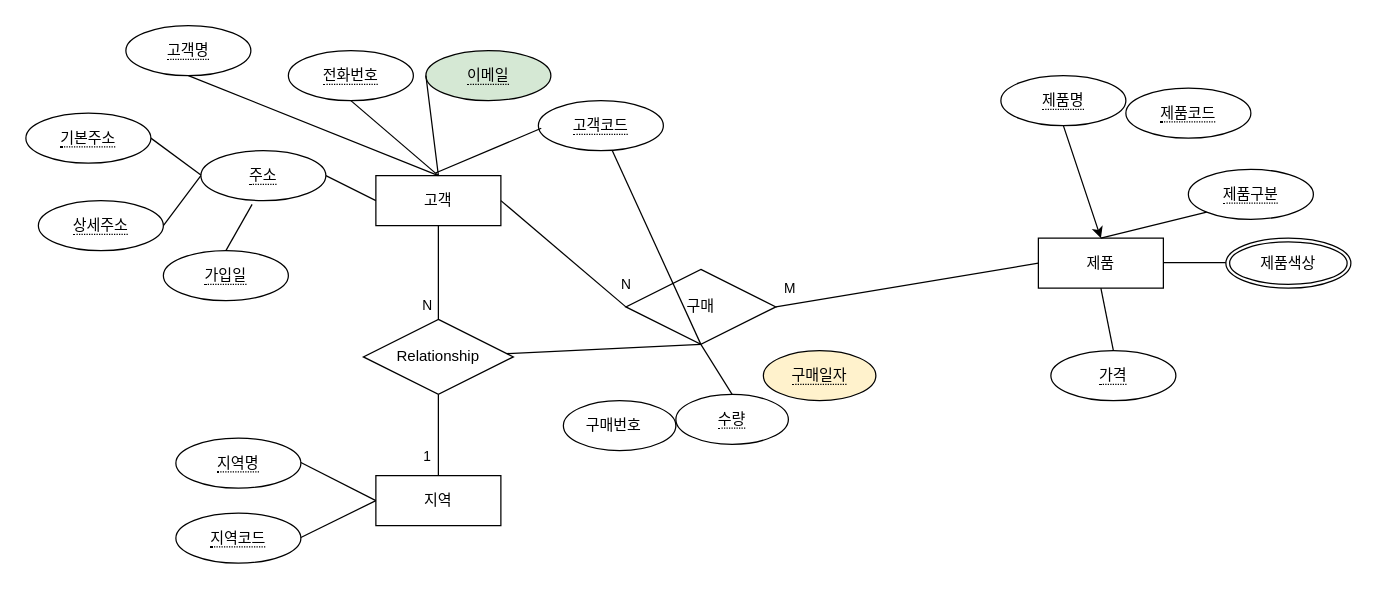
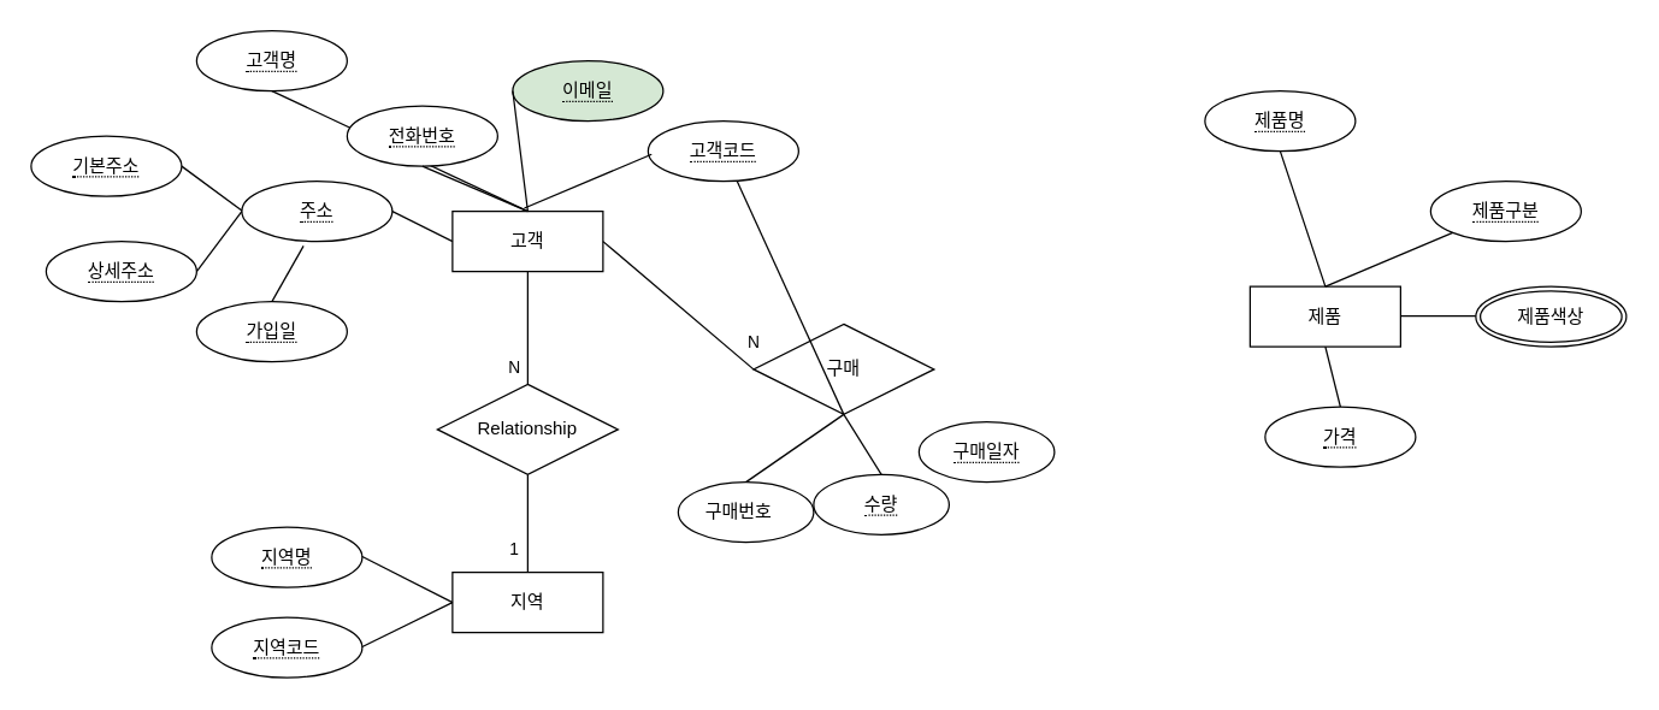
- <mxCell id="3" value="&lt;span style=&quot;border-bottom: 1px dotted&quot;&gt;고객명&lt;/span&gt;" style="ellipse;whiteSpace=wrap;html=1;align=center;" vertex="1" parent="1"><mxGeometry x="100" y="20" width="100" height="40" as="geometry" /></mxCell>
+ <mxCell id="3" value="&lt;span style=&quot;border-bottom: 1px dotted&quot;&gt;고객명&lt;/span&gt;" style="ellipse;whiteSpace=wrap;html=1;align=center;" vertex="1" parent="1"><mxGeometry x="130" y="20" width="100" height="40" as="geometry" /></mxCell>
- <mxCell id="5" value="&lt;span style=&quot;border-bottom: 1px dotted&quot;&gt;전화번호&lt;/span&gt;" style="ellipse;whiteSpace=wrap;html=1;align=center;" vertex="1" parent="1"><mxGeometry x="230" y="40" width="100" height="40" as="geometry" /></mxCell>
+ <mxCell id="5" value="&lt;span style=&quot;border-bottom: 1px dotted&quot;&gt;전화번호&lt;/span&gt;" style="ellipse;whiteSpace=wrap;html=1;align=center;" vertex="1" parent="1"><mxGeometry x="230" y="70" width="100" height="40" as="geometry" /></mxCell>
- <mxCell id="34" value="&lt;span style=&quot;border-bottom: 1px dotted&quot;&gt;제품코드&lt;/span&gt;" style="ellipse;whiteSpace=wrap;html=1;align=center;" vertex="1" parent="1"><mxGeometry x="900" y="70" width="100" height="40" as="geometry" /></mxCell>
- <mxCell id="30" value="&lt;span style=&quot;border-bottom: 1px dotted&quot;&gt;제품구분&lt;/span&gt;" style="ellipse;whiteSpace=wrap;html=1;align=center;" vertex="1" parent="1"><mxGeometry x="950" y="135" width="100" height="40" as="geometry" /></mxCell>
+ <mxCell id="30" value="&lt;span style=&quot;border-bottom: 1px dotted&quot;&gt;제품구분&lt;/span&gt;" style="ellipse;whiteSpace=wrap;html=1;align=center;" vertex="1" parent="1"><mxGeometry x="950" y="120" width="100" height="40" as="geometry" /></mxCell>
- <mxCell id="33" value="" style="endArrow=classic;html=1;rounded=0;entryX=0.5;entryY=0;entryDx=0;entryDy=0;exitX=0.5;exitY=1;exitDx=0;exitDy=0;" edge="1" parent="1" source="32" target="26"><mxGeometry relative="1" as="geometry"><mxPoint x="870" y="104.5" as="sourcePoint" /><mxPoint x="920" y="135" as="targetPoint" /></mxGeometry></mxCell>
+ <mxCell id="33" value="" style="endArrow=none;html=1;rounded=0;entryX=0.5;entryY=0;entryDx=0;entryDy=0;exitX=0.5;exitY=1;exitDx=0;exitDy=0;" edge="1" parent="1" source="32" target="26"><mxGeometry relative="1" as="geometry"><mxPoint x="870" y="104.5" as="sourcePoint" /><mxPoint x="920" y="135" as="targetPoint" /></mxGeometry></mxCell>
- <mxCell id="48" value="" style="endArrow=none;html=1;rounded=0;exitX=1;exitY=0.5;exitDx=0;exitDy=0;entryX=0;entryY=0.5;entryDx=0;entryDy=0;" edge="1" parent="1" source="39" target="26"><mxGeometry relative="1" as="geometry"><mxPoint x="610" y="160" as="sourcePoint" /><mxPoint x="710" y="245" as="targetPoint" /></mxGeometry></mxCell>
- <mxCell id="49" value="M" style="edgeLabel;html=1;align=center;verticalAlign=middle;resizable=0;points=[];" vertex="1" connectable="0" parent="48"><mxGeometry x="-0.526" y="-1" relative="1" as="geometry"><mxPoint x="-39" y="-8" as="offset" /></mxGeometry></mxCell>
- <mxCell id="42" value="" style="endArrow=none;html=1;rounded=0;exitX=0.5;exitY=1;exitDx=0;exitDy=0;" edge="1" parent="1" source="39" target="36"><mxGeometry relative="1" as="geometry"><mxPoint x="530" y="262.5" as="sourcePoint" /><mxPoint x="490" y="290" as="targetPoint" /></mxGeometry></mxCell>
+ <mxCell id="42" value="" style="endArrow=none;html=1;rounded=0;exitX=0.5;exitY=1;exitDx=0;exitDy=0;entryX=0.5;entryY=0;entryDx=0;entryDy=0;" edge="1" parent="1" source="39" target="45"><mxGeometry relative="1" as="geometry"><mxPoint x="530" y="262.5" as="sourcePoint" /><mxPoint x="490" y="290" as="targetPoint" /></mxGeometry></mxCell>
- <mxCell id="47" value="&lt;span style=&quot;border-bottom: 1px dotted&quot;&gt;구매일자&lt;/span&gt;" style="ellipse;whiteSpace=wrap;html=1;align=center;fillColor=#fff2cc;" vertex="1" parent="1"><mxGeometry x="610" y="280" width="90" height="40" as="geometry" /></mxCell>
+ <mxCell id="47" value="&lt;span style=&quot;border-bottom: 1px dotted&quot;&gt;구매일자&lt;/span&gt;" style="ellipse;whiteSpace=wrap;html=1;align=center;" vertex="1" parent="1"><mxGeometry x="610" y="280" width="90" height="40" as="geometry" /></mxCell>
- <mxCell id="28" value="&lt;span style=&quot;border-bottom: 1px dotted&quot;&gt;가격&lt;/span&gt;" style="ellipse;whiteSpace=wrap;html=1;align=center;" vertex="1" parent="1"><mxGeometry x="840" y="280" width="100" height="40" as="geometry" /></mxCell>
+ <mxCell id="28" value="&lt;span style=&quot;border-bottom: 1px dotted&quot;&gt;가격&lt;/span&gt;" style="ellipse;whiteSpace=wrap;html=1;align=center;" vertex="1" parent="1"><mxGeometry x="840" y="270" width="100" height="40" as="geometry" /></mxCell>
